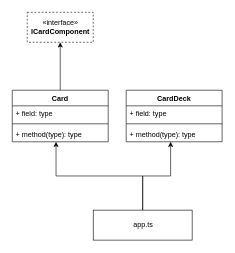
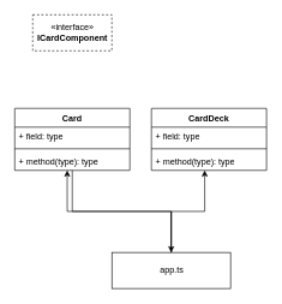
- <mxCell id="3" style="edgeStyle=orthogonalEdgeStyle;rounded=0;orthogonalLoop=1;jettySize=auto;html=1;" edge="1" parent="1" source="4" target="2"><mxGeometry relative="1" as="geometry" /></mxCell>
+ <mxCell id="3" style="edgeStyle=orthogonalEdgeStyle;rounded=0;orthogonalLoop=1;jettySize=auto;html=1;" edge="1" parent="1" source="4" target="14"><mxGeometry relative="1" as="geometry" /></mxCell>
